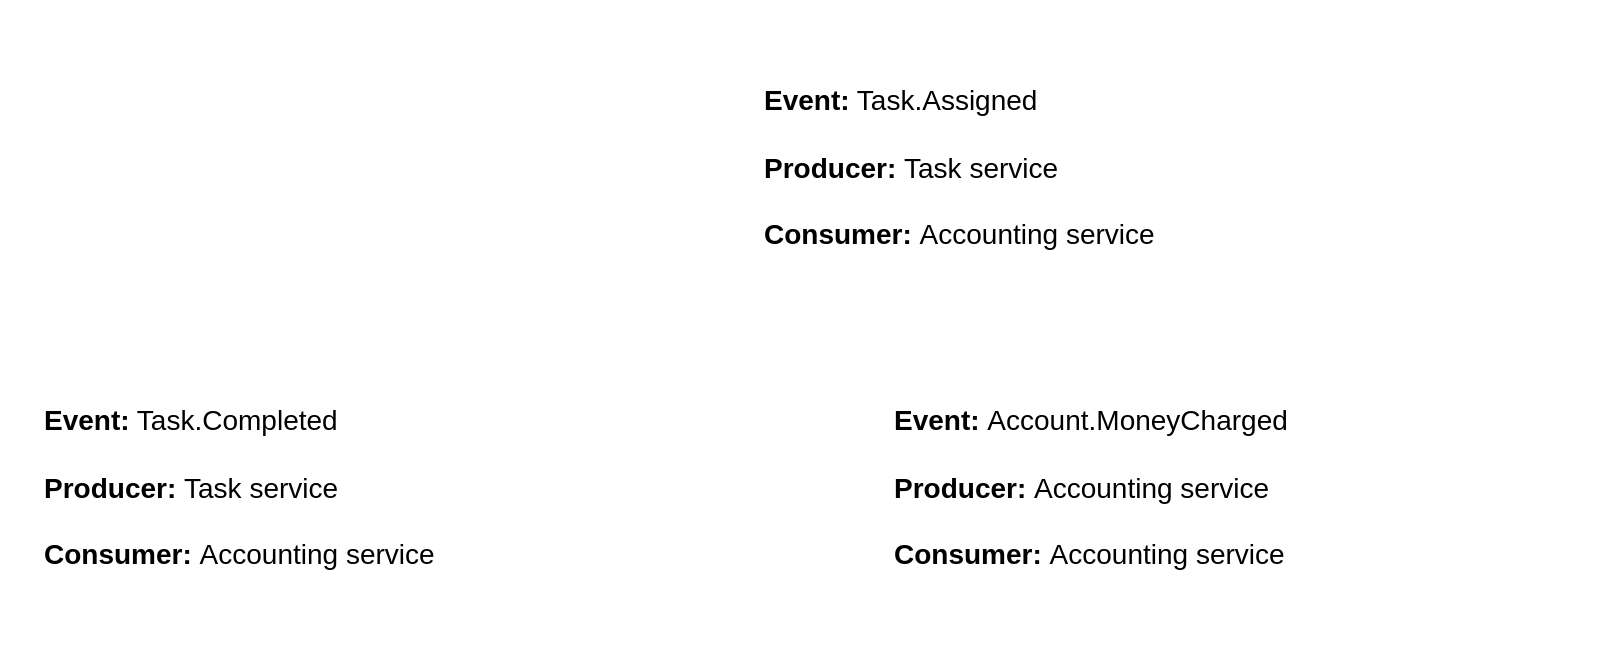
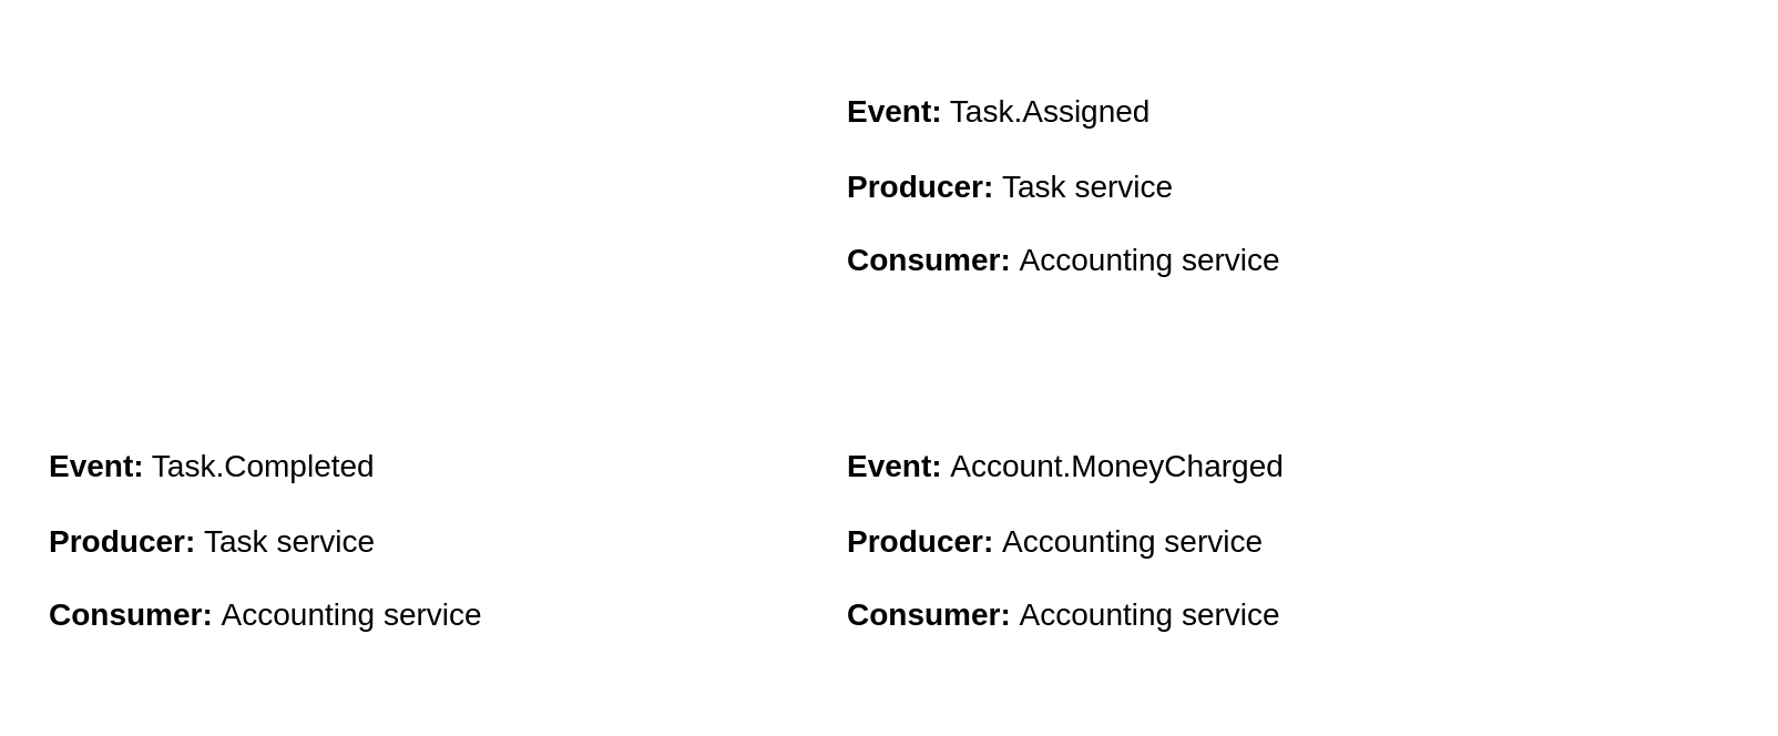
- <mxCell id="4" value="&lt;p style=&quot;line-height: 1.4 ; font-size: 14px&quot;&gt;&lt;b&gt;Event:&lt;/b&gt;&amp;nbsp;Account.MoneyCharged&lt;/p&gt;&lt;p style=&quot;line-height: 1.4 ; font-size: 14px&quot;&gt;&lt;b&gt;Producer: &lt;/b&gt;Accounting service&lt;/p&gt;&lt;p style=&quot;line-height: 1.4 ; font-size: 14px&quot;&gt;&lt;b&gt;Consumer: &lt;/b&gt;Accounting service&lt;/p&gt;" style="text;html=1;strokeColor=none;fillColor=none;align=left;verticalAlign=top;whiteSpace=wrap;rounded=0;" vertex="1" parent="1"><mxGeometry x="445" y="180" width="350" height="130" as="geometry" /></mxCell>
+ <mxCell id="4" value="&lt;p style=&quot;line-height: 1.4 ; font-size: 14px&quot;&gt;&lt;b&gt;Event:&lt;/b&gt;&amp;nbsp;Account.MoneyCharged&lt;/p&gt;&lt;p style=&quot;line-height: 1.4 ; font-size: 14px&quot;&gt;&lt;b&gt;Producer: &lt;/b&gt;Accounting service&lt;/p&gt;&lt;p style=&quot;line-height: 1.4 ; font-size: 14px&quot;&gt;&lt;b&gt;Consumer: &lt;/b&gt;Accounting service&lt;/p&gt;" style="text;html=1;strokeColor=none;fillColor=none;align=left;verticalAlign=top;whiteSpace=wrap;rounded=0;" vertex="1" parent="1"><mxGeometry x="380" y="180" width="350" height="130" as="geometry" /></mxCell>
